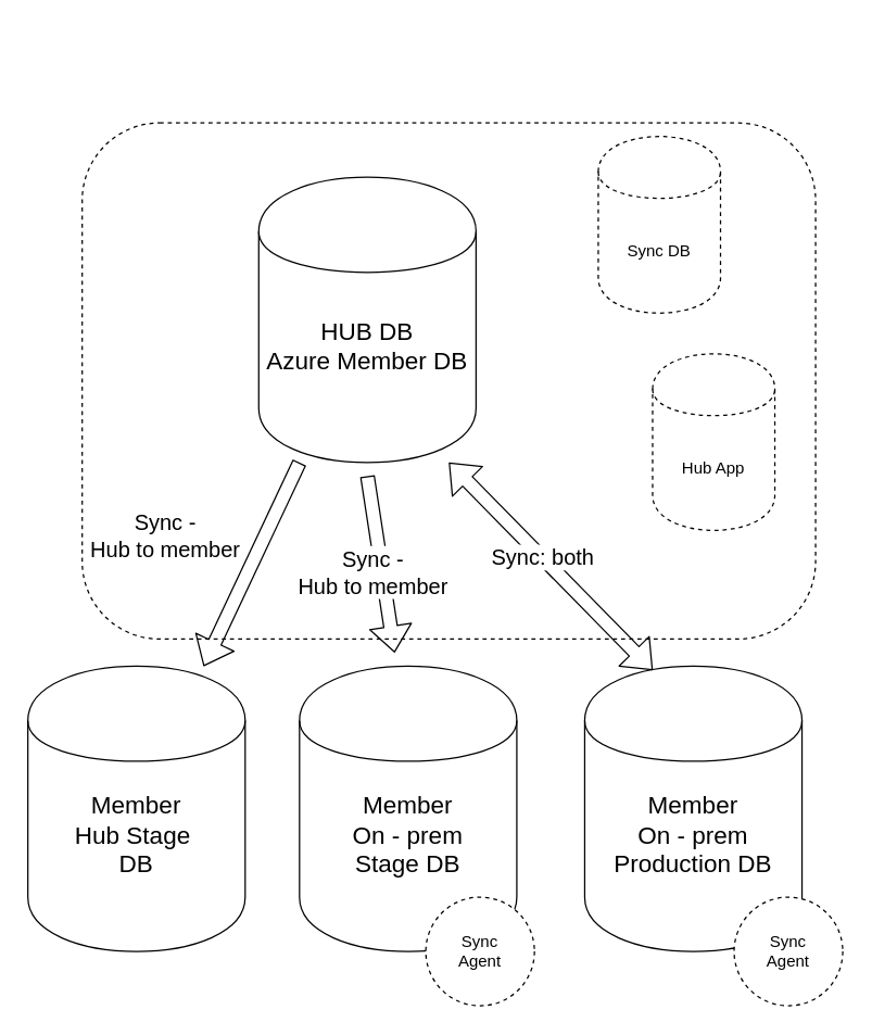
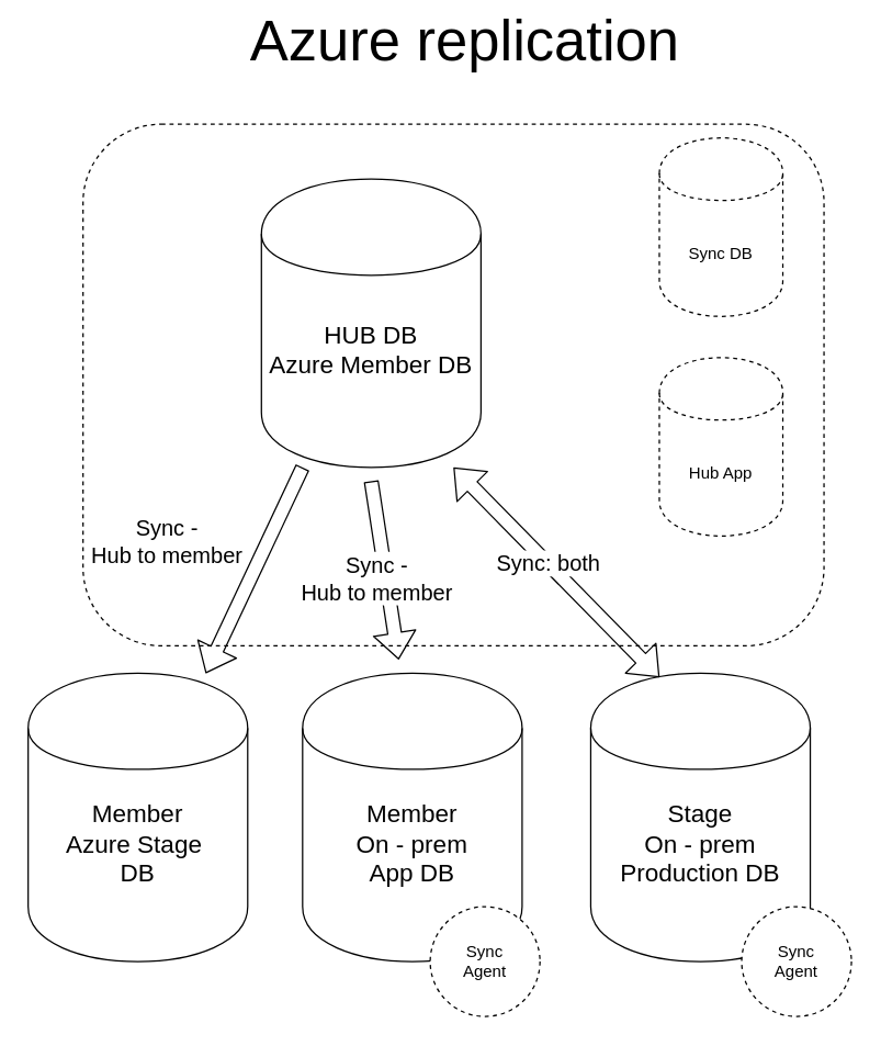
+ <mxCell id="13" value="Azure replication" style="text;html=1;strokeColor=none;fillColor=none;align=center;verticalAlign=middle;whiteSpace=wrap;rounded=0;dashed=1;fontSize=42;" parent="1" vertex="1"><mxGeometry x="140" y="20" width="397" height="20" as="geometry" /></mxCell>
- <mxCell id="5" value="Sync DB" style="shape=cylinder;whiteSpace=wrap;html=1;boundedLbl=1;backgroundOutline=1;dashed=1;" parent="1" vertex="1"><mxGeometry x="440" y="100" width="90" height="130" as="geometry" /></mxCell>
+ <mxCell id="5" value="Sync DB" style="shape=cylinder;whiteSpace=wrap;html=1;boundedLbl=1;backgroundOutline=1;dashed=1;" parent="1" vertex="1"><mxGeometry x="480" y="100" width="90" height="130" as="geometry" /></mxCell>
- <mxCell id="4" value="&lt;font style=&quot;font-size: 18px&quot;&gt;Member&lt;br&gt;Hub Stage&amp;nbsp;&lt;br&gt;DB&lt;br&gt;&lt;/font&gt;" style="shape=cylinder;whiteSpace=wrap;html=1;boundedLbl=1;backgroundOutline=1;" parent="1" vertex="1"><mxGeometry x="20" y="490" width="160" height="210" as="geometry" /></mxCell>
+ <mxCell id="4" value="&lt;font style=&quot;font-size: 18px&quot;&gt;Member&lt;br&gt;Azure Stage&amp;nbsp;&lt;br&gt;DB&lt;br&gt;&lt;/font&gt;" style="shape=cylinder;whiteSpace=wrap;html=1;boundedLbl=1;backgroundOutline=1;" parent="1" vertex="1"><mxGeometry x="20" y="490" width="160" height="210" as="geometry" /></mxCell>
- <mxCell id="7" value="&lt;font style=&quot;font-size: 18px&quot;&gt;Member&lt;br&gt;On - prem &lt;br&gt;Stage DB&lt;br&gt;&lt;/font&gt;" style="shape=cylinder;whiteSpace=wrap;html=1;boundedLbl=1;backgroundOutline=1;" parent="1" vertex="1"><mxGeometry x="220" y="490" width="160" height="210" as="geometry" /></mxCell>
+ <mxCell id="7" value="&lt;font style=&quot;font-size: 18px&quot;&gt;Member&lt;br&gt;On - prem &lt;br&gt;App DB&lt;br&gt;&lt;/font&gt;" style="shape=cylinder;whiteSpace=wrap;html=1;boundedLbl=1;backgroundOutline=1;" parent="1" vertex="1"><mxGeometry x="220" y="490" width="160" height="210" as="geometry" /></mxCell>
- <mxCell id="8" value="&lt;font style=&quot;font-size: 18px&quot;&gt;Member&lt;br&gt;On - prem &lt;br&gt;Production DB&lt;br&gt;&lt;/font&gt;" style="shape=cylinder;whiteSpace=wrap;html=1;boundedLbl=1;backgroundOutline=1;" parent="1" vertex="1"><mxGeometry x="430" y="490" width="160" height="210" as="geometry" /></mxCell>
+ <mxCell id="8" value="&lt;font style=&quot;font-size: 18px&quot;&gt;Stage&lt;br&gt;On - prem &lt;br&gt;Production DB&lt;br&gt;&lt;/font&gt;" style="shape=cylinder;whiteSpace=wrap;html=1;boundedLbl=1;backgroundOutline=1;" parent="1" vertex="1"><mxGeometry x="430" y="490" width="160" height="210" as="geometry" /></mxCell>
